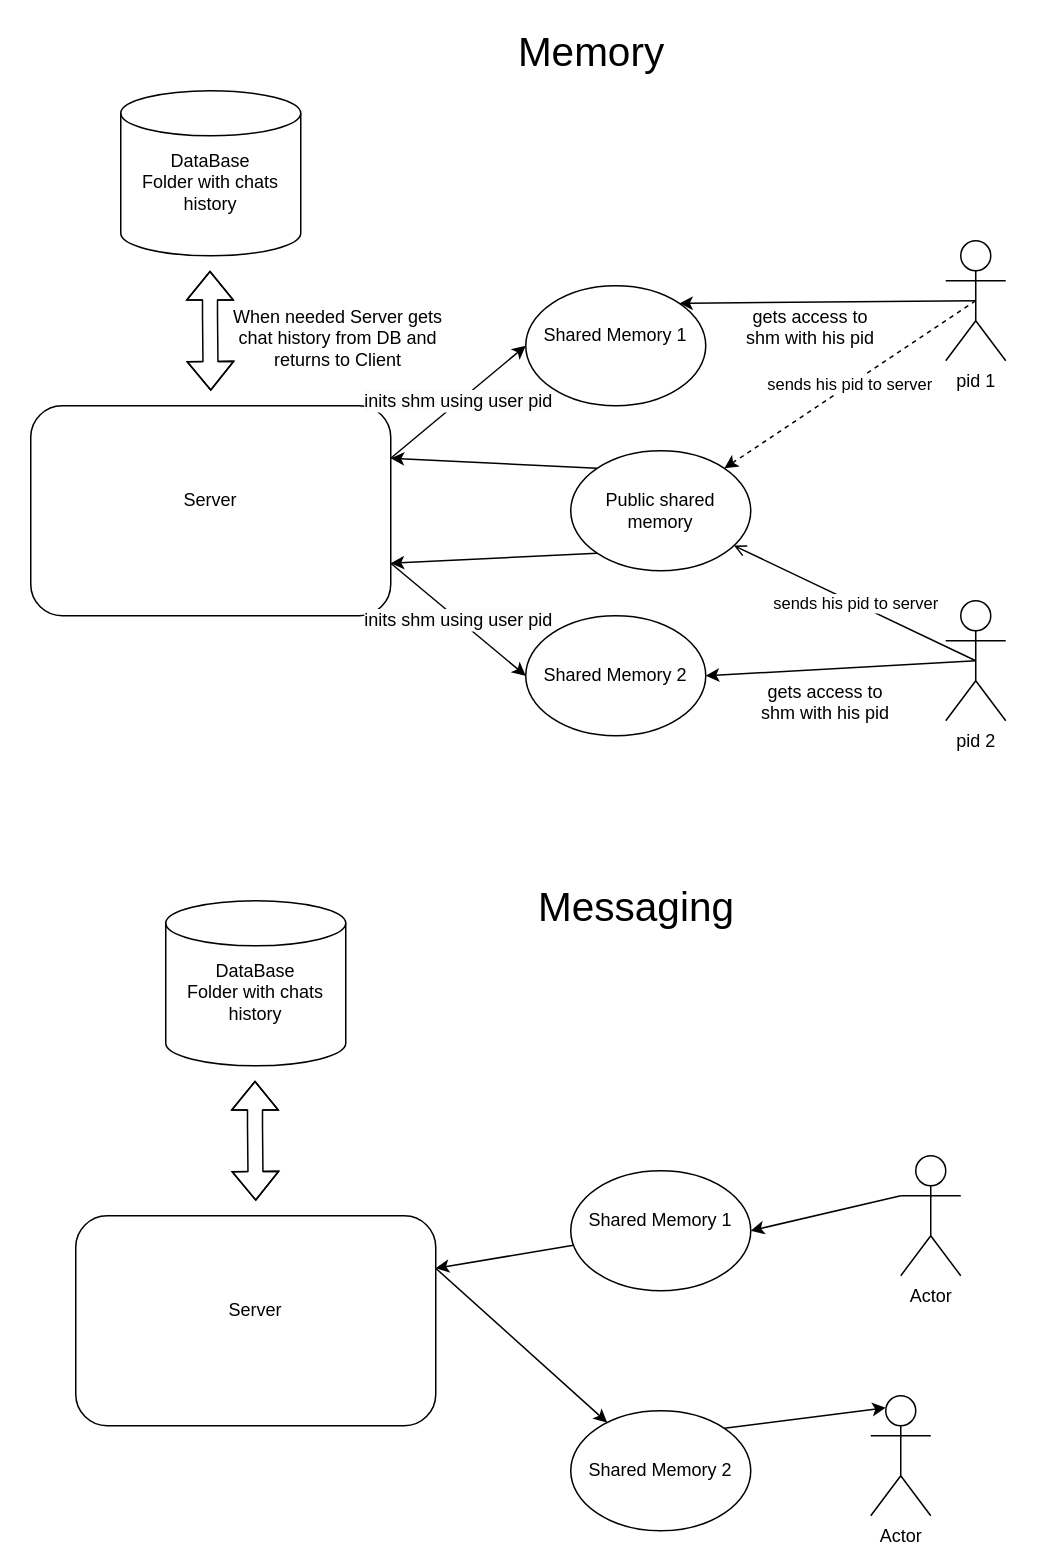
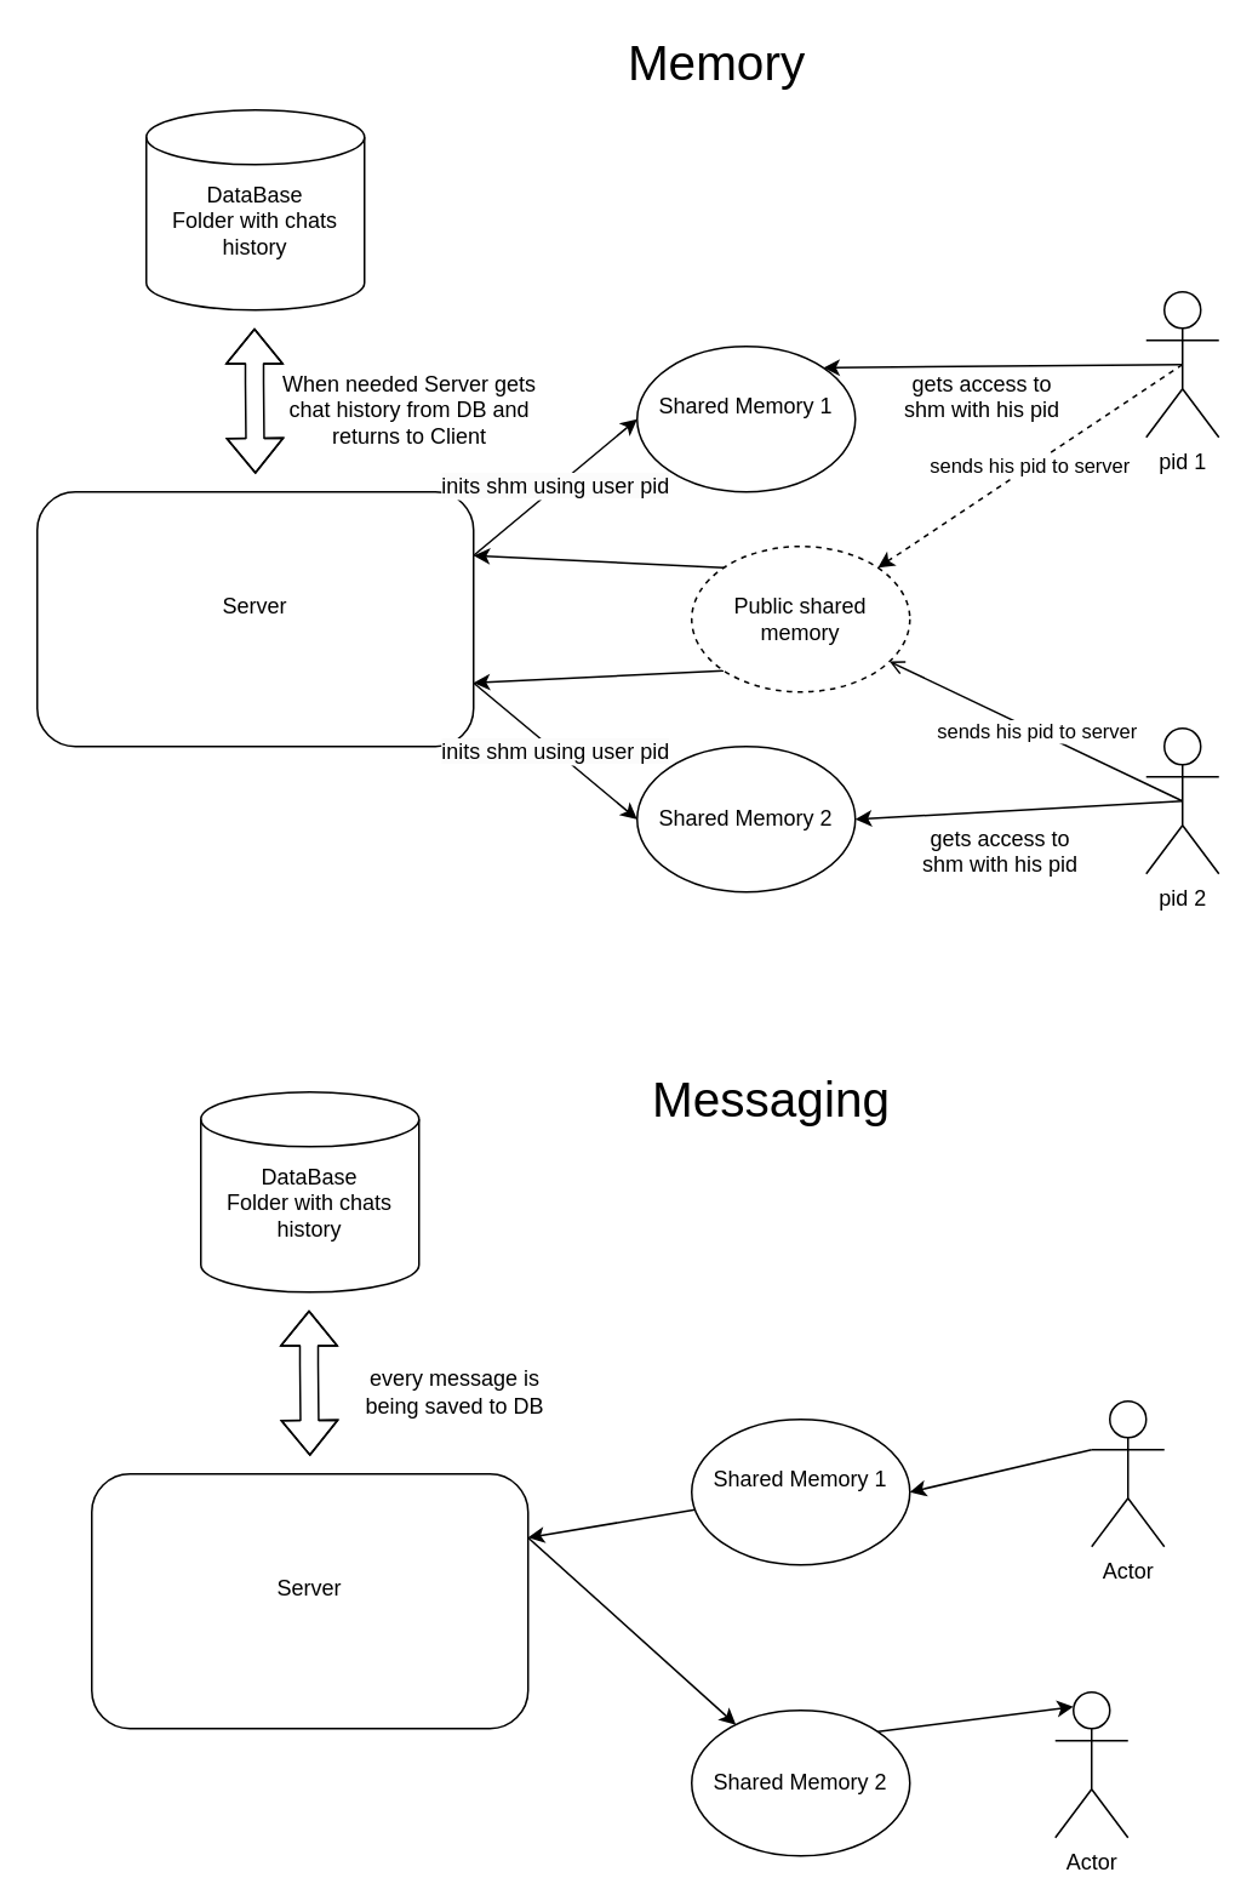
- <mxCell id="35" value="Public shared memory" style="ellipse;whiteSpace=wrap;html=1;" vertex="1" parent="1"><mxGeometry x="380" y="300" width="120" height="80" as="geometry" /></mxCell>
+ <mxCell id="35" value="Public shared memory" style="ellipse;whiteSpace=wrap;html=1;dashed=1;" vertex="1" parent="1"><mxGeometry x="380" y="300" width="120" height="80" as="geometry" /></mxCell>
+ <mxCell id="32" value="every message is being saved to DB" style="text;html=1;align=center;verticalAlign=middle;whiteSpace=wrap;rounded=0;" vertex="1" parent="1"><mxGeometry x="190" y="750" width="120" height="30" as="geometry" /></mxCell>
